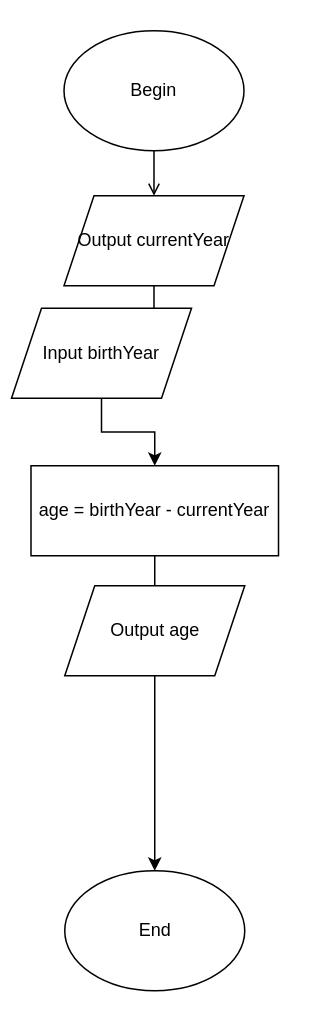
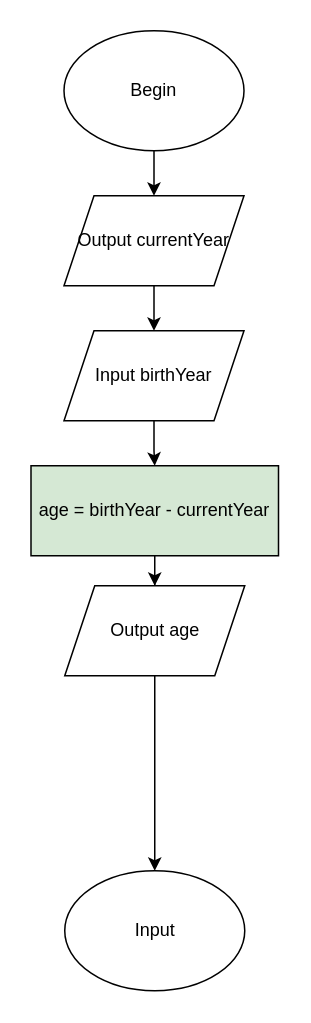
- <mxCell id="2" value="" style="edgeStyle=orthogonalEdgeStyle;rounded=0;orthogonalLoop=1;jettySize=auto;html=1;endArrow=open;" edge="1" parent="1" source="3" target="5"><mxGeometry relative="1" as="geometry" /></mxCell>
+ <mxCell id="2" value="" style="edgeStyle=orthogonalEdgeStyle;rounded=0;orthogonalLoop=1;jettySize=auto;html=1;" edge="1" parent="1" source="3" target="5"><mxGeometry relative="1" as="geometry" /></mxCell>
- <mxCell id="7" value="Input birthYear" style="shape=parallelogram;perimeter=parallelogramPerimeter;whiteSpace=wrap;html=1;fixedSize=1;" vertex="1" parent="1"><mxGeometry x="7" y="205" width="120" height="60" as="geometry" /></mxCell>
+ <mxCell id="7" value="Input birthYear" style="shape=parallelogram;perimeter=parallelogramPerimeter;whiteSpace=wrap;html=1;fixedSize=1;" vertex="1" parent="1"><mxGeometry x="42" y="220" width="120" height="60" as="geometry" /></mxCell>
- <mxCell id="9" value="age = birthYear - currentYear" style="whiteSpace=wrap;html=1;" vertex="1" parent="1"><mxGeometry x="20" y="310" width="165" height="60" as="geometry" /></mxCell>
+ <mxCell id="9" value="age = birthYear - currentYear" style="whiteSpace=wrap;html=1;fillColor=#d5e8d4;" vertex="1" parent="1"><mxGeometry x="20" y="310" width="165" height="60" as="geometry" /></mxCell>
- <mxCell id="8" value="" style="edgeStyle=orthogonalEdgeStyle;rounded=0;orthogonalLoop=1;jettySize=auto;html=1;endArrow=none;" edge="1" parent="1" source="9" target="11"><mxGeometry relative="1" as="geometry" /></mxCell>
+ <mxCell id="8" value="" style="edgeStyle=orthogonalEdgeStyle;rounded=0;orthogonalLoop=1;jettySize=auto;html=1;" edge="1" parent="1" source="9" target="11"><mxGeometry relative="1" as="geometry" /></mxCell>
- <mxCell id="12" value="End" style="ellipse;whiteSpace=wrap;html=1;" vertex="1" parent="1"><mxGeometry x="42.5" y="580" width="120" height="80" as="geometry" /></mxCell>
+ <mxCell id="12" value="Input" style="ellipse;whiteSpace=wrap;html=1;" vertex="1" parent="1"><mxGeometry x="42.5" y="580" width="120" height="80" as="geometry" /></mxCell>
